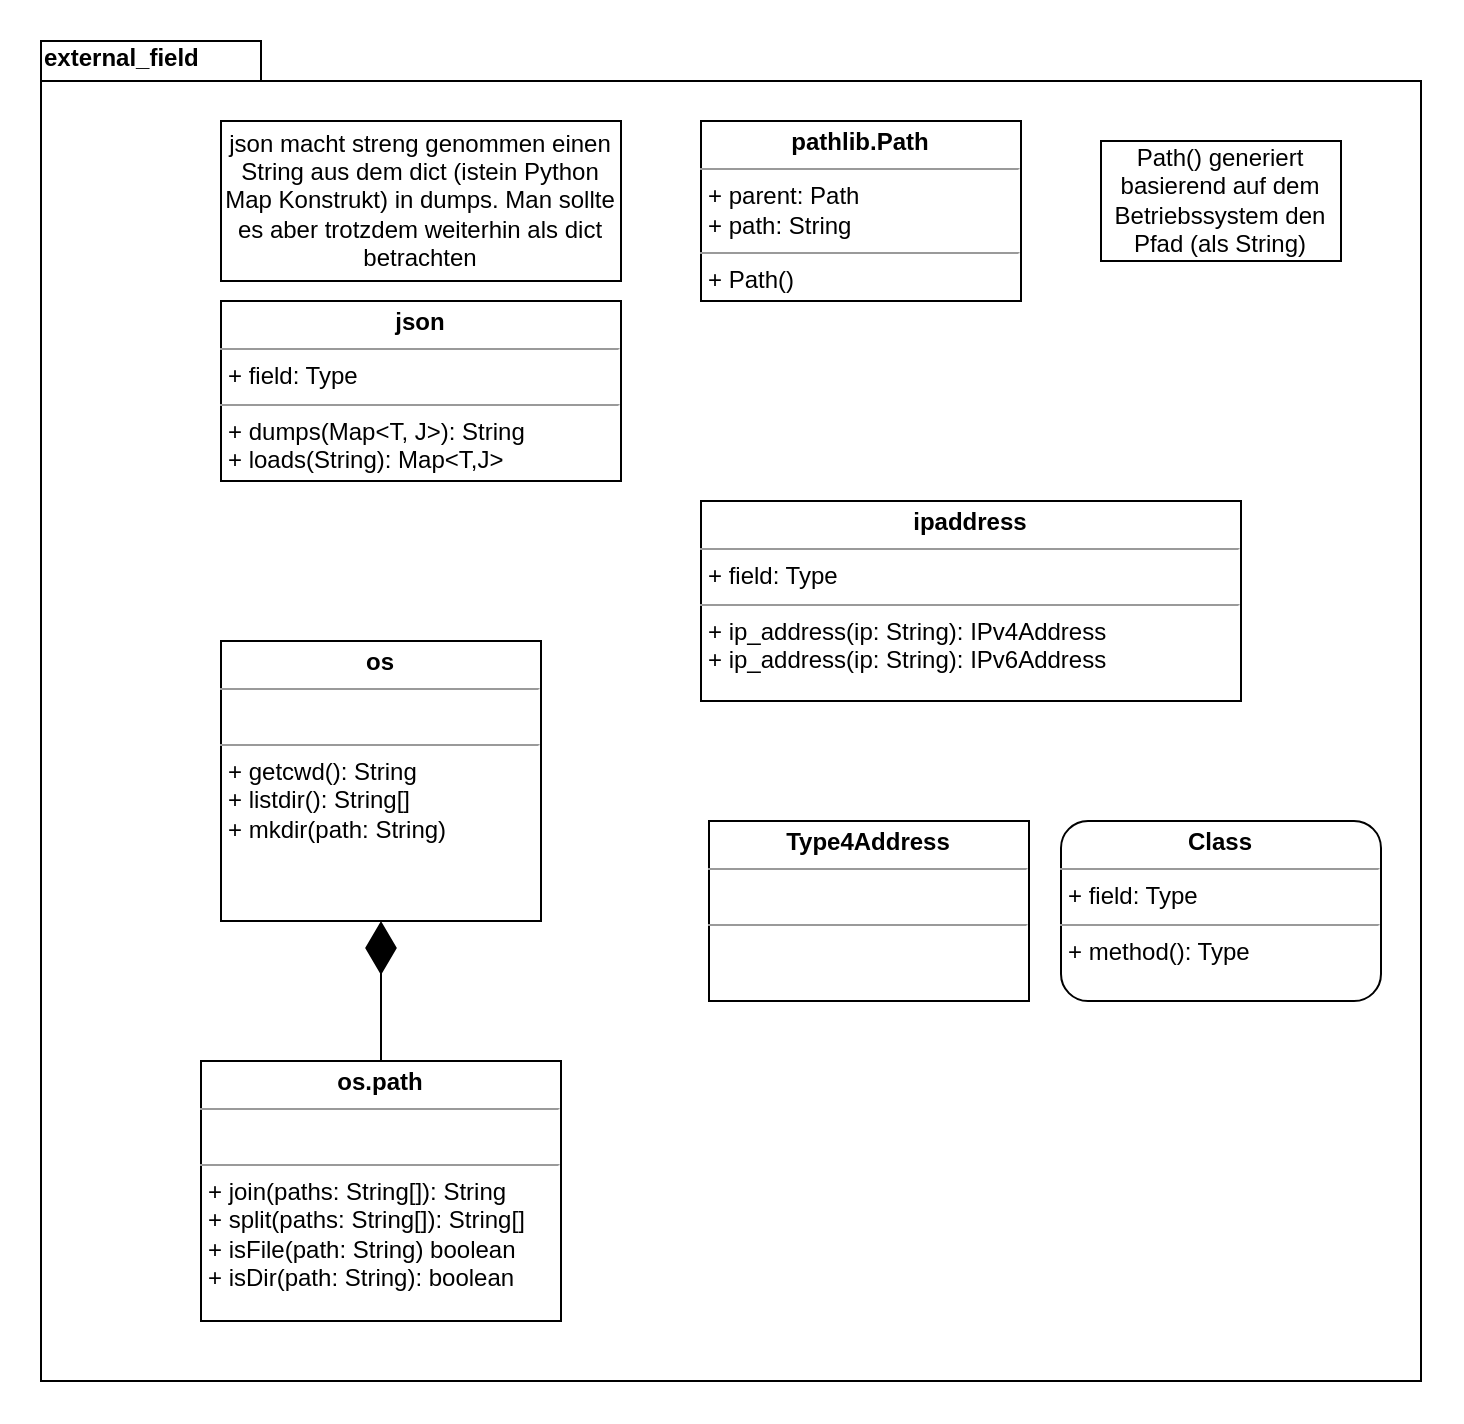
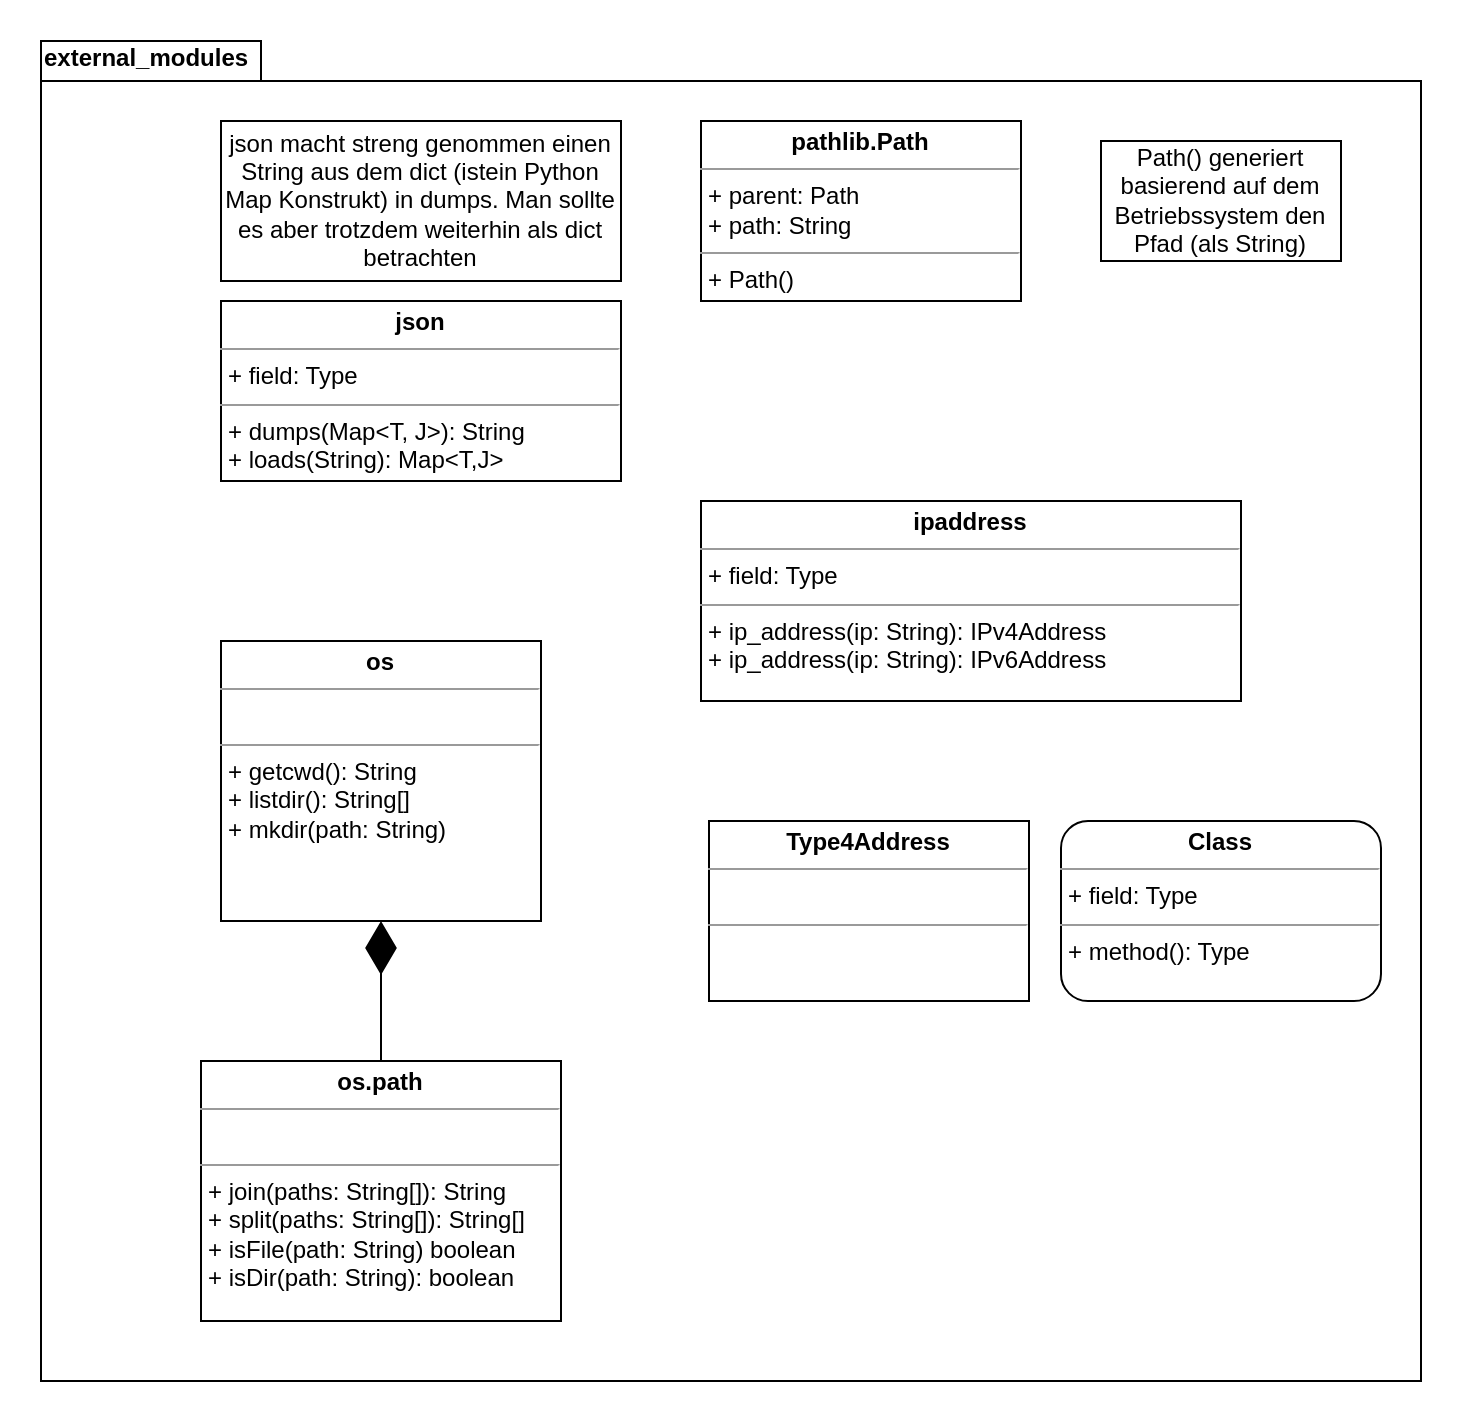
- <mxCell id="2" value="external_field" style="shape=folder;fontStyle=1;spacingTop=-5;tabWidth=110;tabHeight=20;tabPosition=left;html=1;align=left;verticalAlign=top;" parent="1" vertex="1"><mxGeometry x="20" y="20" width="690" height="670" as="geometry" /></mxCell>
+ <mxCell id="2" value="external_modules" style="shape=folder;fontStyle=1;spacingTop=-5;tabWidth=110;tabHeight=20;tabPosition=left;html=1;align=left;verticalAlign=top;" parent="1" vertex="1"><mxGeometry x="20" y="20" width="690" height="670" as="geometry" /></mxCell>
